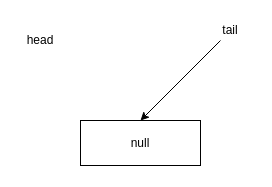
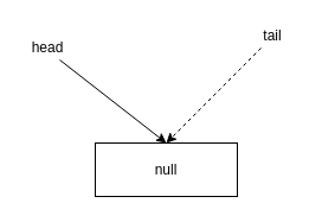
- <mxCell id="5" style="rounded=0;orthogonalLoop=1;jettySize=auto;html=1;strokeColor=#000000;entryX=0.5;entryY=0;entryDx=0;entryDy=0;" edge="1" parent="1" source="6" target="2"><mxGeometry relative="1" as="geometry" /></mxCell>
+ <mxCell id="5" style="rounded=0;orthogonalLoop=1;jettySize=auto;html=1;strokeColor=#000000;entryX=0.5;entryY=0;entryDx=0;entryDy=0;dashed=1;" edge="1" parent="1" source="6" target="2"><mxGeometry relative="1" as="geometry" /></mxCell>
+ <mxCell id="3" style="rounded=0;orthogonalLoop=1;jettySize=auto;html=1;exitX=0.75;exitY=1;exitDx=0;exitDy=0;entryX=0.5;entryY=0;entryDx=0;entryDy=0;" edge="1" parent="1" source="4" target="2"><mxGeometry relative="1" as="geometry" /></mxCell>
